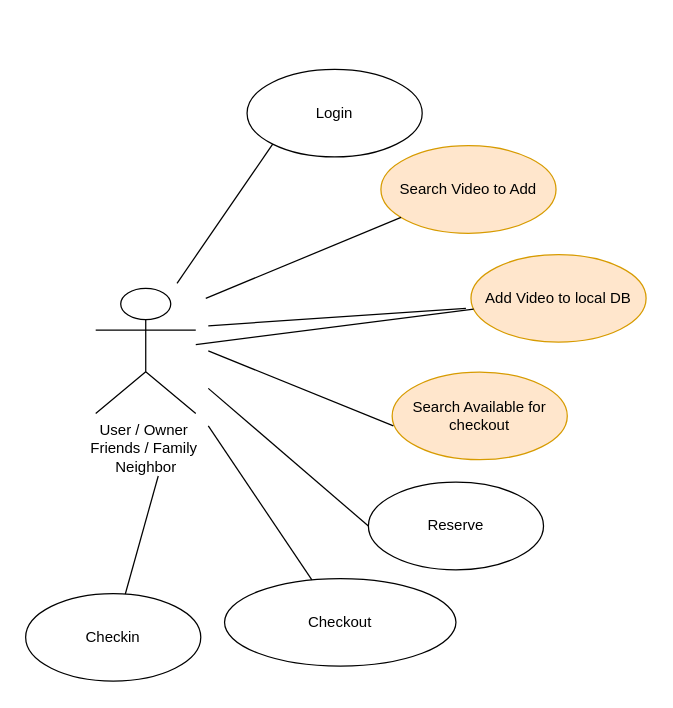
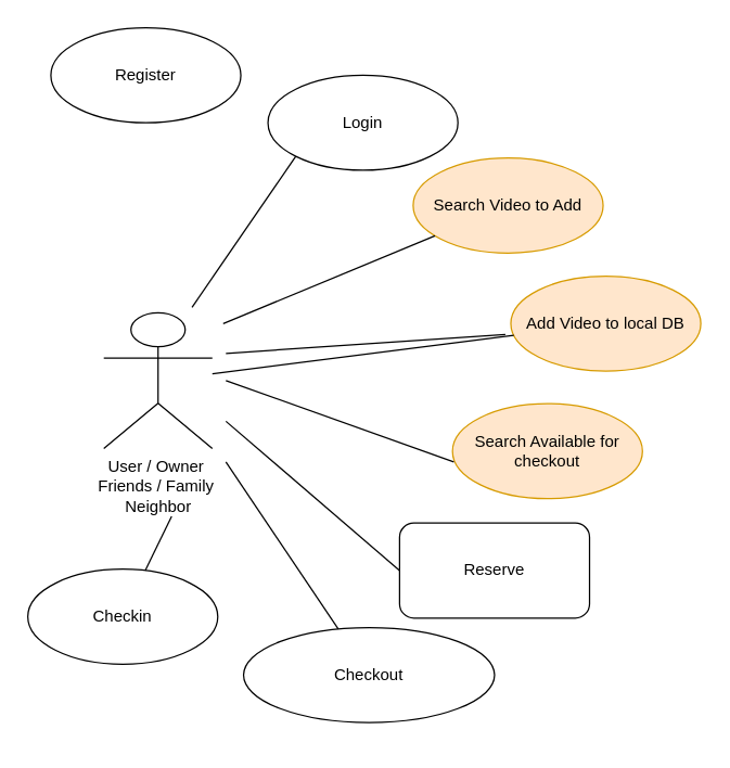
+ <mxCell id="3" value="Register" style="ellipse;whiteSpace=wrap;html=1;" vertex="1" parent="1"><mxGeometry x="37" y="20" width="140" height="70" as="geometry" /></mxCell>
- <mxCell id="5" value="Search Available for checkout" style="ellipse;whiteSpace=wrap;html=1;fillColor=#ffe6cc;strokeColor=#d79b00;" vertex="1" parent="1"><mxGeometry x="313" y="297" width="140" height="70" as="geometry" /></mxCell>
+ <mxCell id="5" value="Search Available for checkout" style="ellipse;whiteSpace=wrap;html=1;fillColor=#ffe6cc;strokeColor=#d79b00;" vertex="1" parent="1"><mxGeometry x="333" y="297" width="140" height="70" as="geometry" /></mxCell>
- <mxCell id="6" value="Reserve" style="ellipse;whiteSpace=wrap;html=1;" vertex="1" parent="1"><mxGeometry x="294" y="385" width="140" height="70" as="geometry" /></mxCell>
+ <mxCell id="6" value="Reserve" style="whiteSpace=wrap;html=1;rounded=1;" vertex="1" parent="1"><mxGeometry x="294" y="385" width="140" height="70" as="geometry" /></mxCell>
- <mxCell id="13" value="Checkin" style="ellipse;whiteSpace=wrap;html=1;" vertex="1" parent="1"><mxGeometry x="20" y="474" width="140" height="70" as="geometry" /></mxCell>
+ <mxCell id="13" value="Checkin" style="ellipse;whiteSpace=wrap;html=1;" vertex="1" parent="1"><mxGeometry x="20" y="419" width="140" height="70" as="geometry" /></mxCell>
